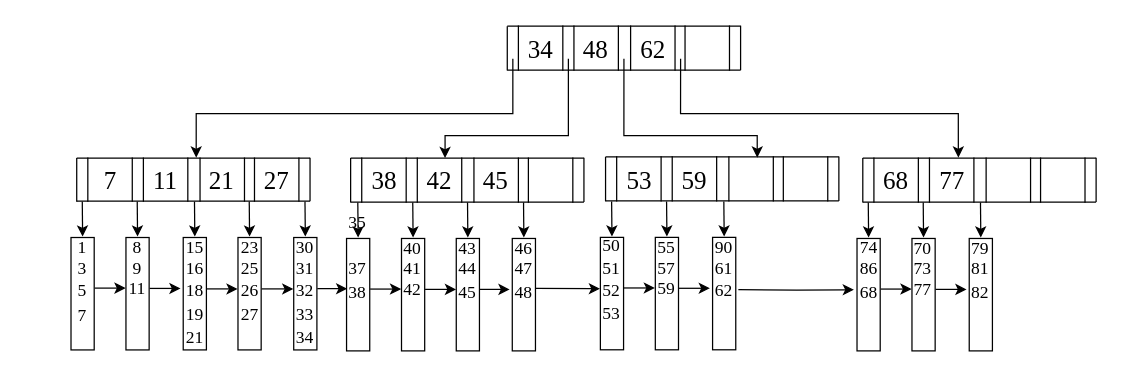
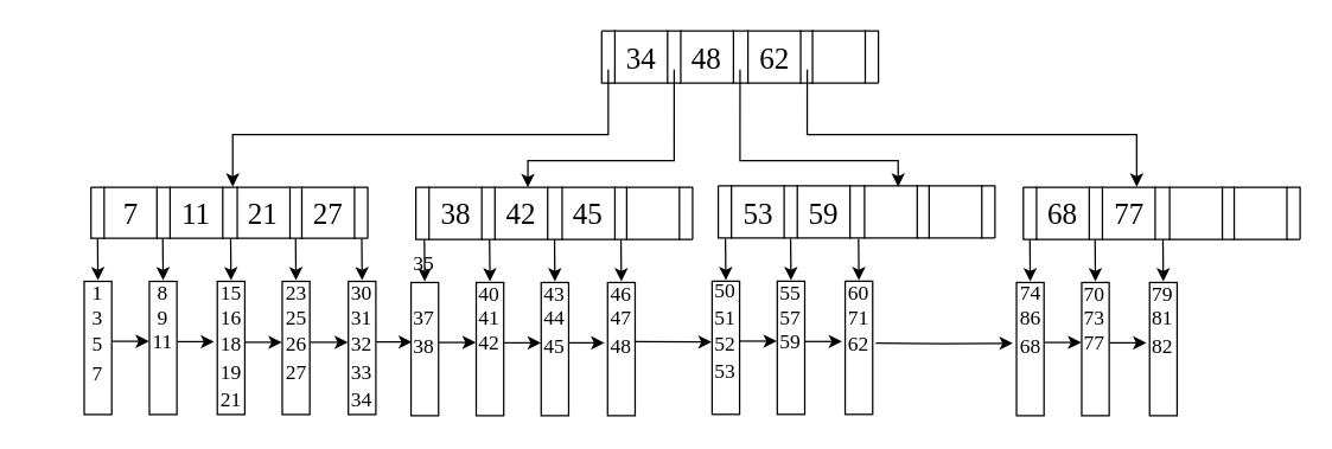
- <mxCell id="98" value="&lt;font style=&quot;font-size: 14px;&quot; face=&quot;Times New Roman&quot;&gt;90&lt;/font&gt;" style="text;html=1;strokeColor=none;fillColor=none;align=center;verticalAlign=middle;whiteSpace=wrap;rounded=0;container=0;" vertex="1" parent="84"><mxGeometry x="89.729" y="28.966" width="19.136" height="17.666" as="geometry" /></mxCell>
+ <mxCell id="98" value="&lt;font style=&quot;font-size: 14px;&quot; face=&quot;Times New Roman&quot;&gt;60&lt;/font&gt;" style="text;html=1;strokeColor=none;fillColor=none;align=center;verticalAlign=middle;whiteSpace=wrap;rounded=0;container=0;" vertex="1" parent="84"><mxGeometry x="89.729" y="28.966" width="19.136" height="17.666" as="geometry" /></mxCell>
- <mxCell id="99" value="&lt;font face=&quot;Times New Roman&quot;&gt;&lt;span style=&quot;font-size: 14px;&quot;&gt;61&lt;/span&gt;&lt;/font&gt;" style="text;html=1;strokeColor=none;fillColor=none;align=center;verticalAlign=middle;whiteSpace=wrap;rounded=0;container=0;" vertex="1" parent="84"><mxGeometry x="89.729" y="44.768" width="19.136" height="18.44" as="geometry" /></mxCell>
+ <mxCell id="99" value="&lt;font face=&quot;Times New Roman&quot;&gt;&lt;span style=&quot;font-size: 14px;&quot;&gt;71&lt;/span&gt;&lt;/font&gt;" style="text;html=1;strokeColor=none;fillColor=none;align=center;verticalAlign=middle;whiteSpace=wrap;rounded=0;container=0;" vertex="1" parent="84"><mxGeometry x="89.729" y="44.768" width="19.136" height="18.44" as="geometry" /></mxCell>
